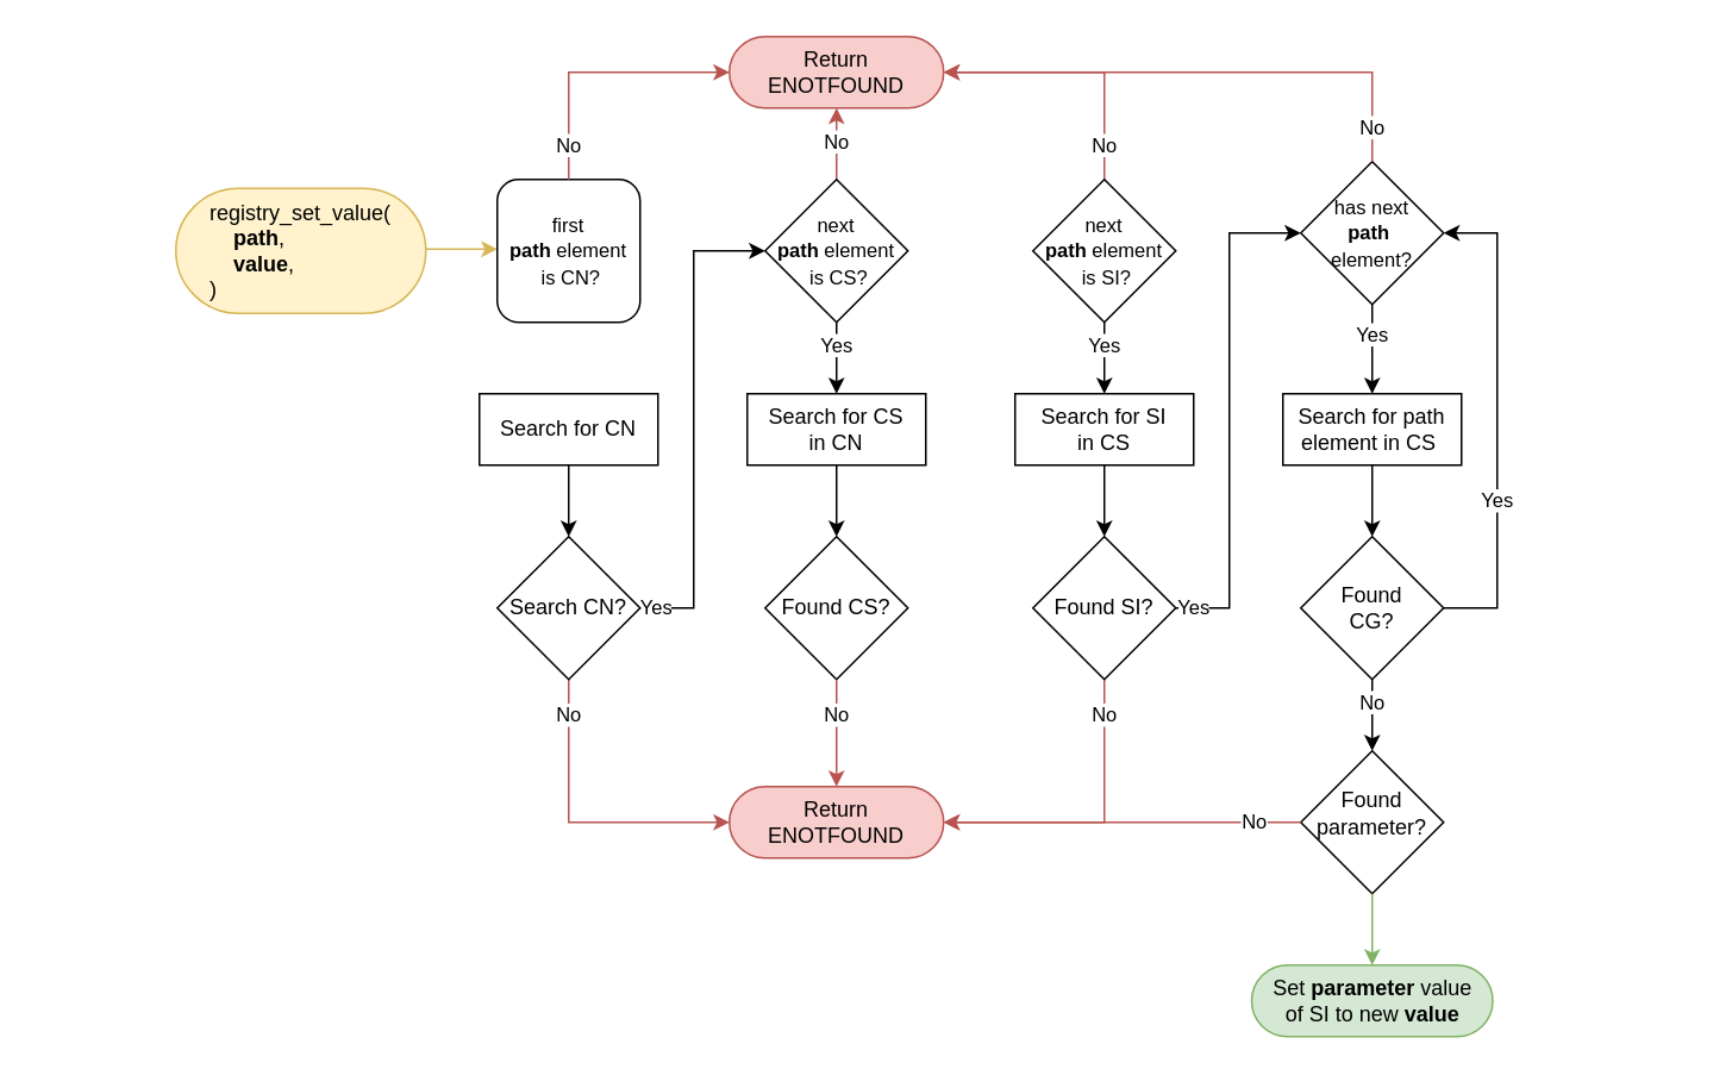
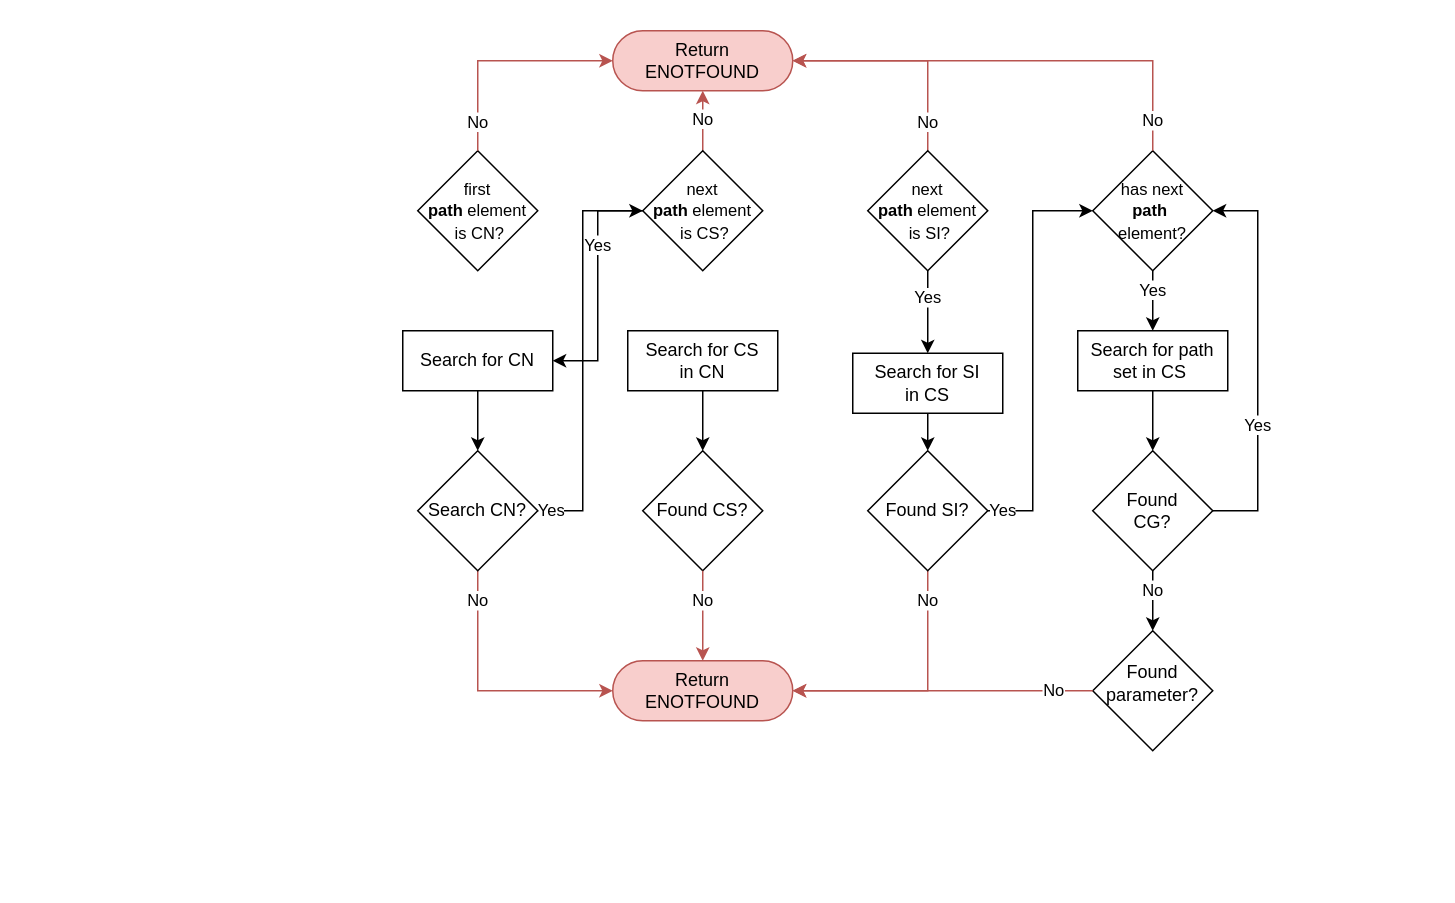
- <mxCell id="31" value="&lt;font style=&quot;font-size: 11px&quot;&gt;has next&lt;br&gt;&lt;b&gt;path&amp;nbsp;&lt;br&gt;&lt;/b&gt;element?&lt;br&gt;&lt;/font&gt;" style="rhombus;whiteSpace=wrap;html=1;" parent="1" vertex="1"><mxGeometry x="728" y="90" width="80" height="80" as="geometry" /></mxCell>
+ <mxCell id="31" value="&lt;font style=&quot;font-size: 11px&quot;&gt;has next&lt;br&gt;&lt;b&gt;path&amp;nbsp;&lt;br&gt;&lt;/b&gt;element?&lt;br&gt;&lt;/font&gt;" style="rhombus;whiteSpace=wrap;html=1;" parent="1" vertex="1"><mxGeometry x="728" y="100" width="80" height="80" as="geometry" /></mxCell>
- <mxCell id="2" style="edgeStyle=elbowEdgeStyle;rounded=0;html=1;fillColor=#fff2cc;strokeColor=#d6b656;" parent="1" source="39" target="3" edge="1"><mxGeometry relative="1" as="geometry"><mxPoint x="238" y="139" as="sourcePoint" /><mxPoint x="119" y="254" as="targetPoint" /><Array as="points"><mxPoint x="259" y="139" /><mxPoint x="319" y="89" /><mxPoint x="249" y="139" /><mxPoint x="159" y="209" /></Array></mxGeometry></mxCell>
- <mxCell id="39" value="&lt;div style=&quot;text-align: left&quot;&gt;registry_set_value(&lt;br&gt;&lt;b&gt;&amp;nbsp; &amp;nbsp; path&lt;/b&gt;,&lt;/div&gt;&lt;div style=&quot;text-align: left&quot;&gt;&amp;nbsp; &amp;nbsp;&amp;nbsp;&lt;b&gt;value&lt;/b&gt;,&lt;br&gt;)&lt;/div&gt;" style="rounded=1;whiteSpace=wrap;html=1;arcSize=50;fillColor=#fff2cc;strokeColor=#d6b656;" parent="1" vertex="1"><mxGeometry x="98" y="105" width="140" height="70" as="geometry" /></mxCell>
- <mxCell id="3" value="&lt;font style=&quot;font-size: 11px&quot;&gt;first&lt;br&gt;&lt;b&gt;path&amp;nbsp;&lt;/b&gt;element&lt;br&gt;&amp;nbsp;is CN?&lt;/font&gt;" style="whiteSpace=wrap;html=1;rounded=1;" parent="1" vertex="1"><mxGeometry x="278" y="100" width="80" height="80" as="geometry" /></mxCell>
+ <mxCell id="3" value="&lt;font style=&quot;font-size: 11px&quot;&gt;first&lt;br&gt;&lt;b&gt;path&amp;nbsp;&lt;/b&gt;element&lt;br&gt;&amp;nbsp;is CN?&lt;/font&gt;" style="rhombus;whiteSpace=wrap;html=1;" parent="1" vertex="1"><mxGeometry x="278" y="100" width="80" height="80" as="geometry" /></mxCell>
- <mxCell id="6" value="Yes" style="rounded=0;html=1;edgeStyle=elbowEdgeStyle;" parent="1" source="24" target="9" edge="1"><mxGeometry x="-0.333" relative="1" as="geometry"><mxPoint x="579" y="139" as="targetPoint" /><mxPoint x="468.857" y="178.357" as="sourcePoint" /><mxPoint as="offset" /></mxGeometry></mxCell>
+ <mxCell id="6" value="Yes" style="rounded=0;html=1;edgeStyle=elbowEdgeStyle;" parent="1" source="24" target="16" edge="1"><mxGeometry x="-0.333" relative="1" as="geometry"><mxPoint x="579" y="139" as="targetPoint" /><mxPoint x="468.857" y="178.357" as="sourcePoint" /><mxPoint as="offset" /></mxGeometry></mxCell>
- <mxCell id="17" value="Search for SI&lt;br&gt;in CS" style="rounded=0;whiteSpace=wrap;html=1;" parent="1" vertex="1"><mxGeometry x="568" y="220" width="100" height="40" as="geometry" /></mxCell>
+ <mxCell id="17" value="Search for SI&lt;br&gt;in CS" style="rounded=0;whiteSpace=wrap;html=1;" parent="1" vertex="1"><mxGeometry x="568" y="235" width="100" height="40" as="geometry" /></mxCell>
- <mxCell id="26" value="Search for path&lt;br&gt;element in CS&amp;nbsp;" style="rounded=0;whiteSpace=wrap;html=1;" parent="1" vertex="1"><mxGeometry x="718" y="220" width="100" height="40" as="geometry" /></mxCell>
+ <mxCell id="26" value="Search for path&lt;br&gt;set in CS&amp;nbsp;" style="rounded=0;whiteSpace=wrap;html=1;" parent="1" vertex="1"><mxGeometry x="718" y="220" width="100" height="40" as="geometry" /></mxCell>
- <mxCell id="38" value="" style="rounded=0;html=1;edgeStyle=elbowEdgeStyle;fillColor=#d5e8d4;strokeColor=#82b366;" parent="1" source="35" target="37" edge="1"><mxGeometry x="-0.333" relative="1" as="geometry"><mxPoint x="858" y="390" as="targetPoint" /><mxPoint x="768" y="500" as="sourcePoint" /><mxPoint as="offset" /><Array as="points"><mxPoint x="768" y="530" /><mxPoint x="948" y="390" /><mxPoint x="948" y="390" /><mxPoint x="868" y="190" /></Array></mxGeometry></mxCell>
- <mxCell id="37" value="Set&amp;nbsp;&lt;b&gt;parameter&lt;/b&gt;&amp;nbsp;value&lt;br&gt;of SI to new&amp;nbsp;&lt;b&gt;value&lt;/b&gt;" style="rounded=1;whiteSpace=wrap;html=1;arcSize=50;fillColor=#d5e8d4;strokeColor=#82b366;" parent="1" vertex="1"><mxGeometry x="700.5" y="540" width="135" height="40" as="geometry" /></mxCell>
